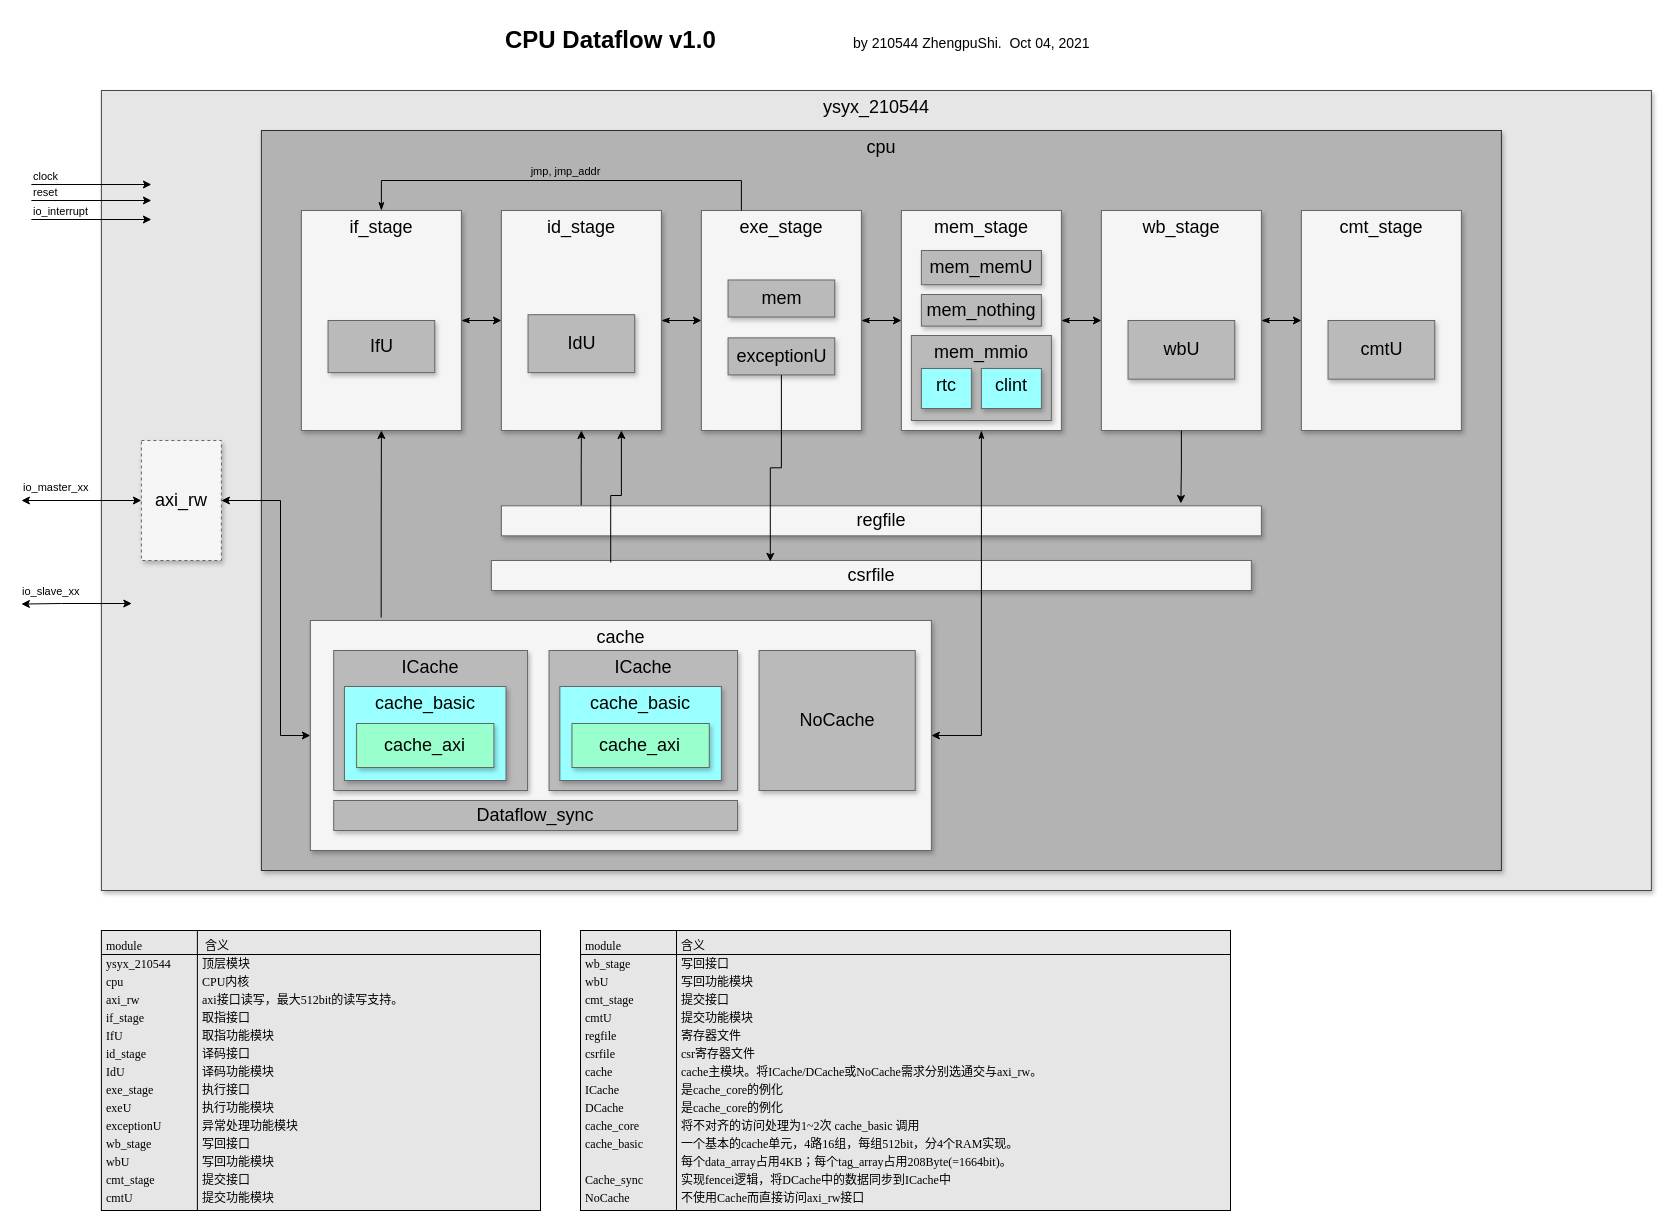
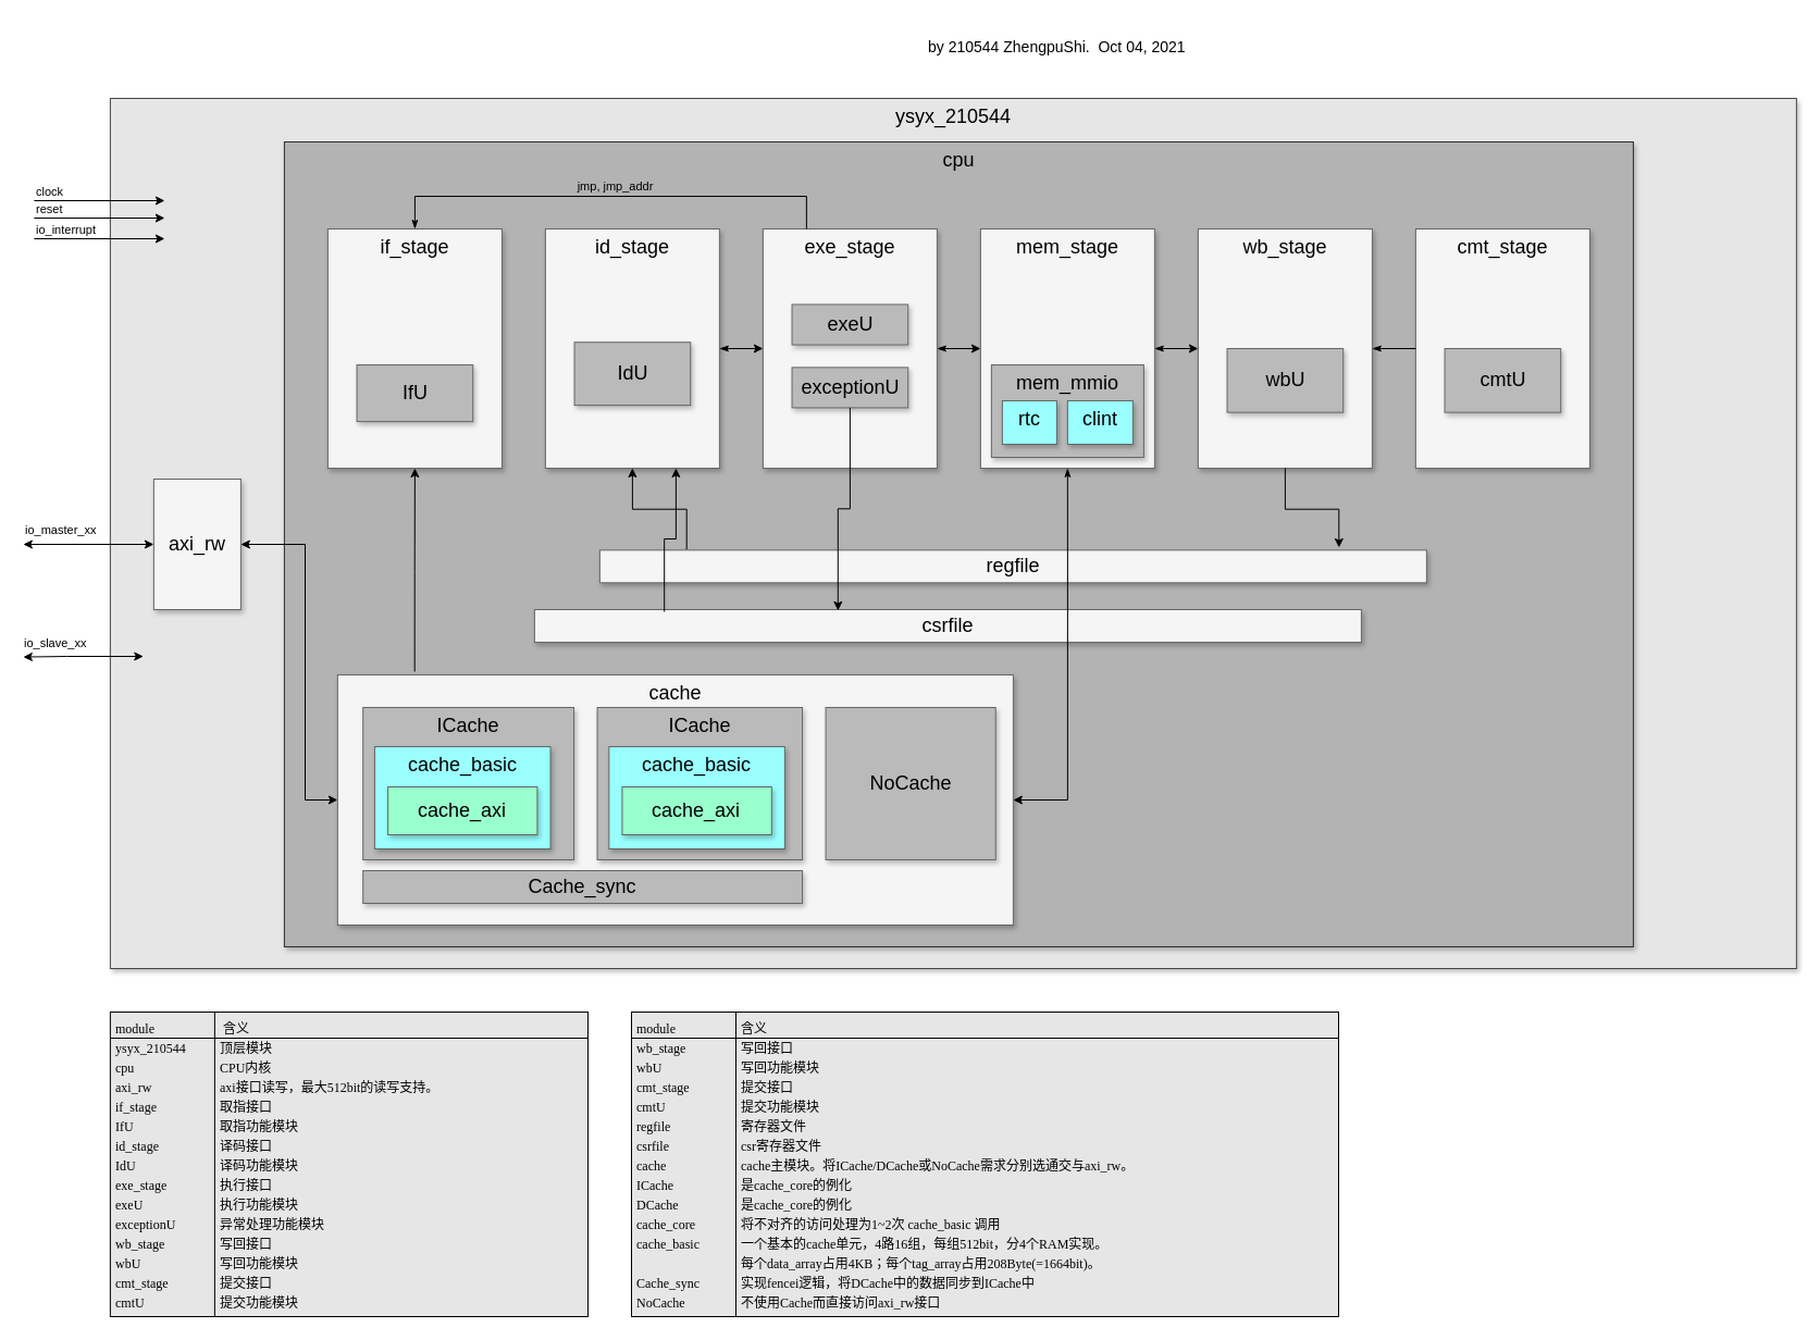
- <mxCell id="64" value="&lt;h1&gt;CPU Dataflow v1.0&lt;/h1&gt;" style="text;html=1;strokeColor=none;fillColor=none;spacing=5;spacingTop=-20;whiteSpace=wrap;overflow=hidden;rounded=0;labelBackgroundColor=none;align=left;verticalAlign=top;" parent="1" vertex="1"><mxGeometry x="500" y="20" width="310.89" height="50" as="geometry" /></mxCell>
- <mxCell id="16" value="mem_memU" style="whiteSpace=wrap;html=1;shadow=1;fontSize=18;fillColor=#BABABA;strokeColor=#666666;" parent="14" vertex="1"><mxGeometry x="20" y="40.0" width="120" height="34.21" as="geometry" /></mxCell>
- <mxCell id="12" value="mem" style="whiteSpace=wrap;html=1;shadow=1;fontSize=18;fillColor=#BABABA;strokeColor=#666666;" parent="10" vertex="1"><mxGeometry x="26.667" y="69.474" width="106.667" height="37.053" as="geometry" /></mxCell>
+ <mxCell id="12" value="exeU" style="whiteSpace=wrap;html=1;shadow=1;fontSize=18;fillColor=#BABABA;strokeColor=#666666;" parent="10" vertex="1"><mxGeometry x="26.667" y="69.474" width="106.667" height="37.053" as="geometry" /></mxCell>
- <mxCell id="18" value="mem_nothing" style="whiteSpace=wrap;html=1;shadow=1;fontSize=18;fillColor=#BABABA;strokeColor=#666666;" parent="14" vertex="1"><mxGeometry x="20" y="84" width="120" height="31.58" as="geometry" /></mxCell>
- <mxCell id="57" style="edgeStyle=orthogonalEdgeStyle;rounded=0;orthogonalLoop=1;jettySize=auto;html=1;exitX=1;exitY=0.5;exitDx=0;exitDy=0;startArrow=classicThin;startFill=1;" parent="1" source="5" target="8" edge="1"><mxGeometry relative="1" as="geometry" /></mxCell>
- <mxCell id="61" style="edgeStyle=orthogonalEdgeStyle;rounded=0;orthogonalLoop=1;jettySize=auto;html=1;exitX=1;exitY=0.5;exitDx=0;exitDy=0;entryX=0;entryY=0.5;entryDx=0;entryDy=0;startArrow=classicThin;startFill=1;" parent="1" source="22" target="25" edge="1"><mxGeometry relative="1" as="geometry" /></mxCell>
+ <mxCell id="61" style="edgeStyle=orthogonalEdgeStyle;rounded=0;orthogonalLoop=1;jettySize=auto;html=1;exitX=1;exitY=0.5;exitDx=0;exitDy=0;entryX=0;entryY=0.5;entryDx=0;entryDy=0;startArrow=classicThin;startFill=1;endArrow=none;" parent="1" source="22" target="25" edge="1"><mxGeometry relative="1" as="geometry" /></mxCell>
- <mxCell id="6" value="IfU" style="whiteSpace=wrap;html=1;shadow=1;fontSize=18;fillColor=#BABABA;strokeColor=#666666;" parent="4" vertex="1"><mxGeometry x="26.67" y="110" width="106.67" height="52.105" as="geometry" /></mxCell>
+ <mxCell id="6" value="IfU" style="whiteSpace=wrap;html=1;shadow=1;fontSize=18;fillColor=#BABABA;strokeColor=#666666;" parent="4" vertex="1"><mxGeometry x="26.67" y="125" width="106.67" height="52.105" as="geometry" /></mxCell>
- <mxCell id="32" value="axi_rw" style="whiteSpace=wrap;html=1;shadow=1;fontSize=18;fillColor=#f5f5f5;strokeColor=#666666;dashed=1;" parent="1" vertex="1"><mxGeometry x="140.89" y="440" width="80" height="120" as="geometry" /></mxCell>
+ <mxCell id="32" value="axi_rw" style="whiteSpace=wrap;html=1;shadow=1;fontSize=18;fillColor=#f5f5f5;strokeColor=#666666;" parent="1" vertex="1"><mxGeometry x="140.89" y="440" width="80" height="120" as="geometry" /></mxCell>
- <mxCell id="28" value="regfile" style="whiteSpace=wrap;html=1;shadow=1;fontSize=18;fillColor=#f5f5f5;strokeColor=#666666;" parent="1" vertex="1"><mxGeometry x="500.89" y="505.33" width="760" height="30" as="geometry" /></mxCell>
+ <mxCell id="28" value="regfile" style="whiteSpace=wrap;html=1;shadow=1;fontSize=18;fillColor=#f5f5f5;strokeColor=#666666;" parent="1" vertex="1"><mxGeometry x="550.89" y="505.33" width="760" height="30" as="geometry" /></mxCell>
- <mxCell id="47" value="Dataflow_sync" style="whiteSpace=wrap;html=1;shadow=1;fontSize=18;fillColor=#BABABA;strokeColor=#666666;" parent="43" vertex="1"><mxGeometry x="32.308" y="180" width="403.846" height="30" as="geometry" /></mxCell>
+ <mxCell id="47" value="Cache_sync" style="whiteSpace=wrap;html=1;shadow=1;fontSize=18;fillColor=#BABABA;strokeColor=#666666;" parent="43" vertex="1"><mxGeometry x="32.308" y="180" width="403.846" height="30" as="geometry" /></mxCell>
